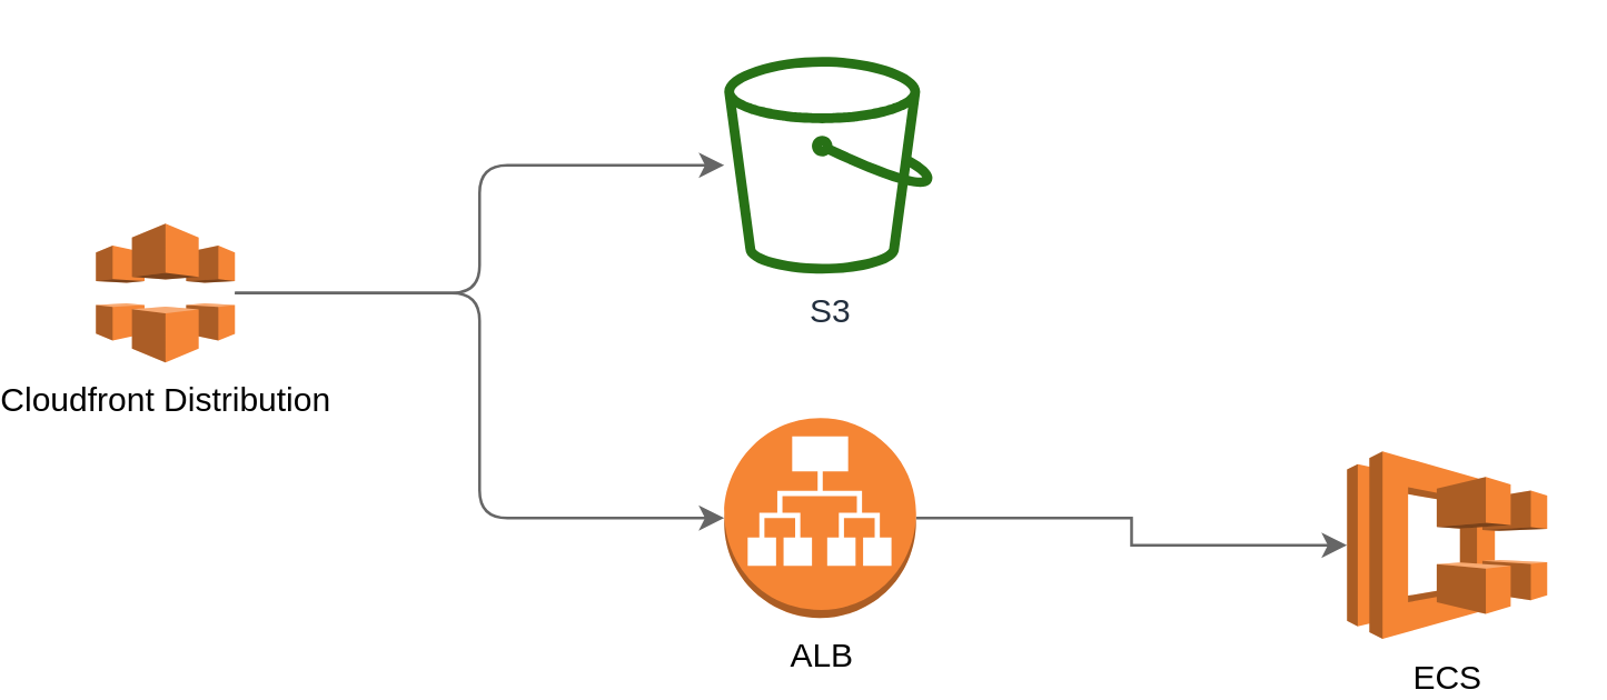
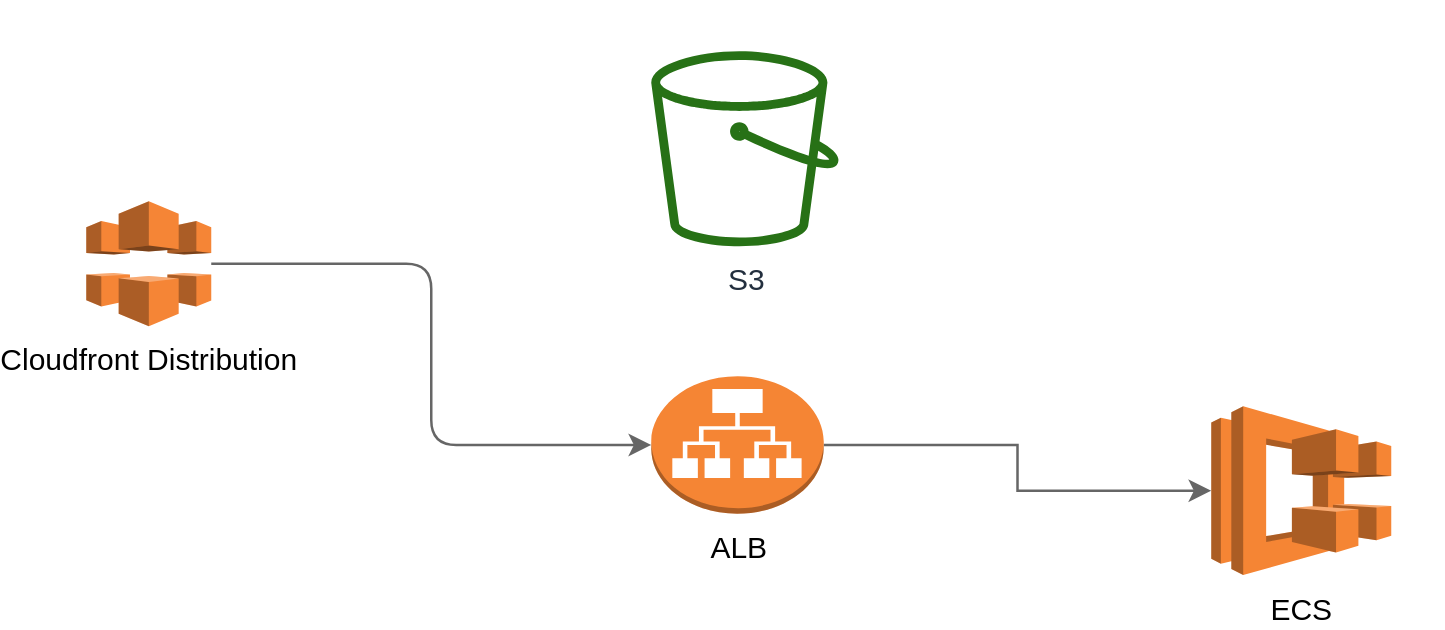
- <mxCell id="2" style="edgeStyle=orthogonalEdgeStyle;rounded=1;orthogonalLoop=1;jettySize=auto;html=1;strokeColor=#666666;" edge="1" parent="1" source="4" target="5"><mxGeometry relative="1" as="geometry" /></mxCell>
- <mxCell id="7" value="ALB" style="outlineConnect=0;dashed=0;verticalLabelPosition=bottom;verticalAlign=top;align=center;html=1;shape=mxgraph.aws3.application_load_balancer;fillColor=#F58534;gradientColor=none;" vertex="1" parent="1"><mxGeometry x="246" y="150" width="69" height="72" as="geometry" /></mxCell>
+ <mxCell id="7" value="ALB" style="outlineConnect=0;dashed=0;verticalLabelPosition=bottom;verticalAlign=top;align=center;html=1;shape=mxgraph.aws3.application_load_balancer;fillColor=#F58534;gradientColor=none;" vertex="1" parent="1"><mxGeometry x="246" y="150" width="69" height="55" as="geometry" /></mxCell>
